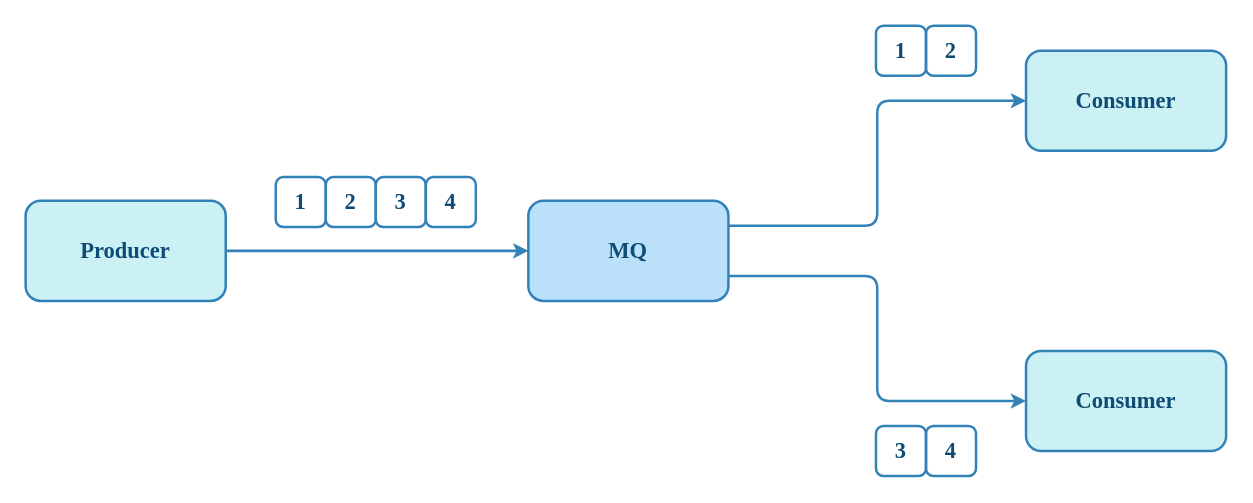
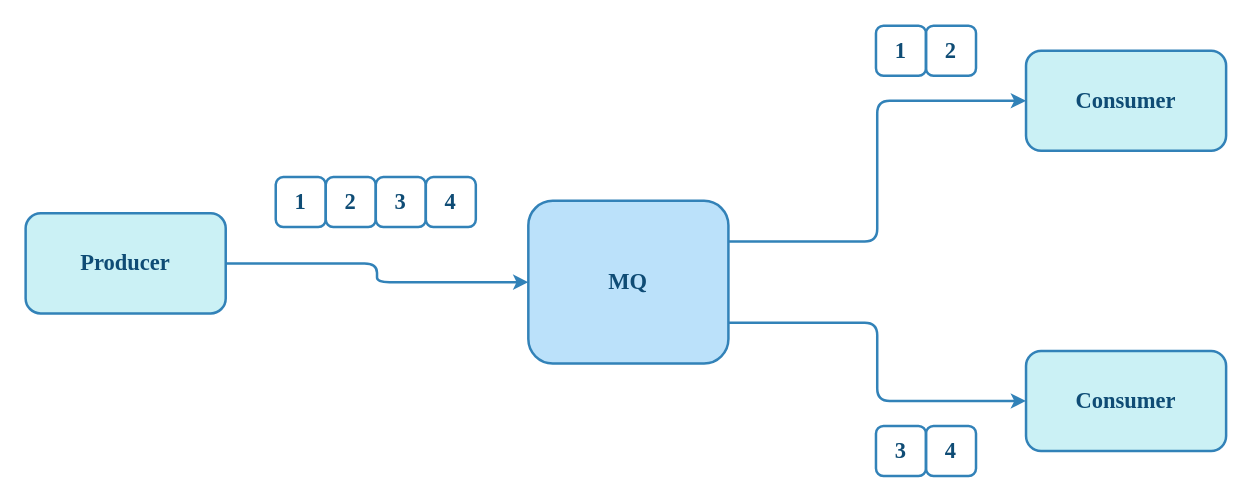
- <mxCell id="6" value="Producer" style="rounded=1;whiteSpace=wrap;html=1;shadow=0;strokeColor=#3282B8;strokeWidth=2;align=center;verticalAlign=middle;fontFamily=Comic Sans MS;fontSize=18;fontColor=#0F4C75;fillColor=#CBF1F5;fontStyle=1" parent="1" vertex="1"><mxGeometry x="20" y="160" width="160" height="80" as="geometry" /></mxCell>
+ <mxCell id="6" value="Producer" style="rounded=1;whiteSpace=wrap;html=1;shadow=0;strokeColor=#3282B8;strokeWidth=2;align=center;verticalAlign=middle;fontFamily=Comic Sans MS;fontSize=18;fontColor=#0F4C75;fillColor=#CBF1F5;fontStyle=1" parent="1" vertex="1"><mxGeometry x="20" y="170" width="160" height="80" as="geometry" /></mxCell>
- <mxCell id="4" value="MQ" style="rounded=1;whiteSpace=wrap;html=1;shadow=0;strokeColor=#3282B8;strokeWidth=2;align=center;verticalAlign=middle;fontFamily=Comic Sans MS;fontSize=18;fontColor=#0F4C75;fillColor=#BBE1FA;fontStyle=1" parent="1" vertex="1"><mxGeometry x="422" y="160" width="160" height="80" as="geometry" /></mxCell>
+ <mxCell id="4" value="MQ" style="rounded=1;whiteSpace=wrap;html=1;shadow=0;strokeColor=#3282B8;strokeWidth=2;align=center;verticalAlign=middle;fontFamily=Comic Sans MS;fontSize=18;fontColor=#0F4C75;fillColor=#BBE1FA;fontStyle=1" parent="1" vertex="1"><mxGeometry x="422" y="160" width="160" height="130" as="geometry" /></mxCell>
